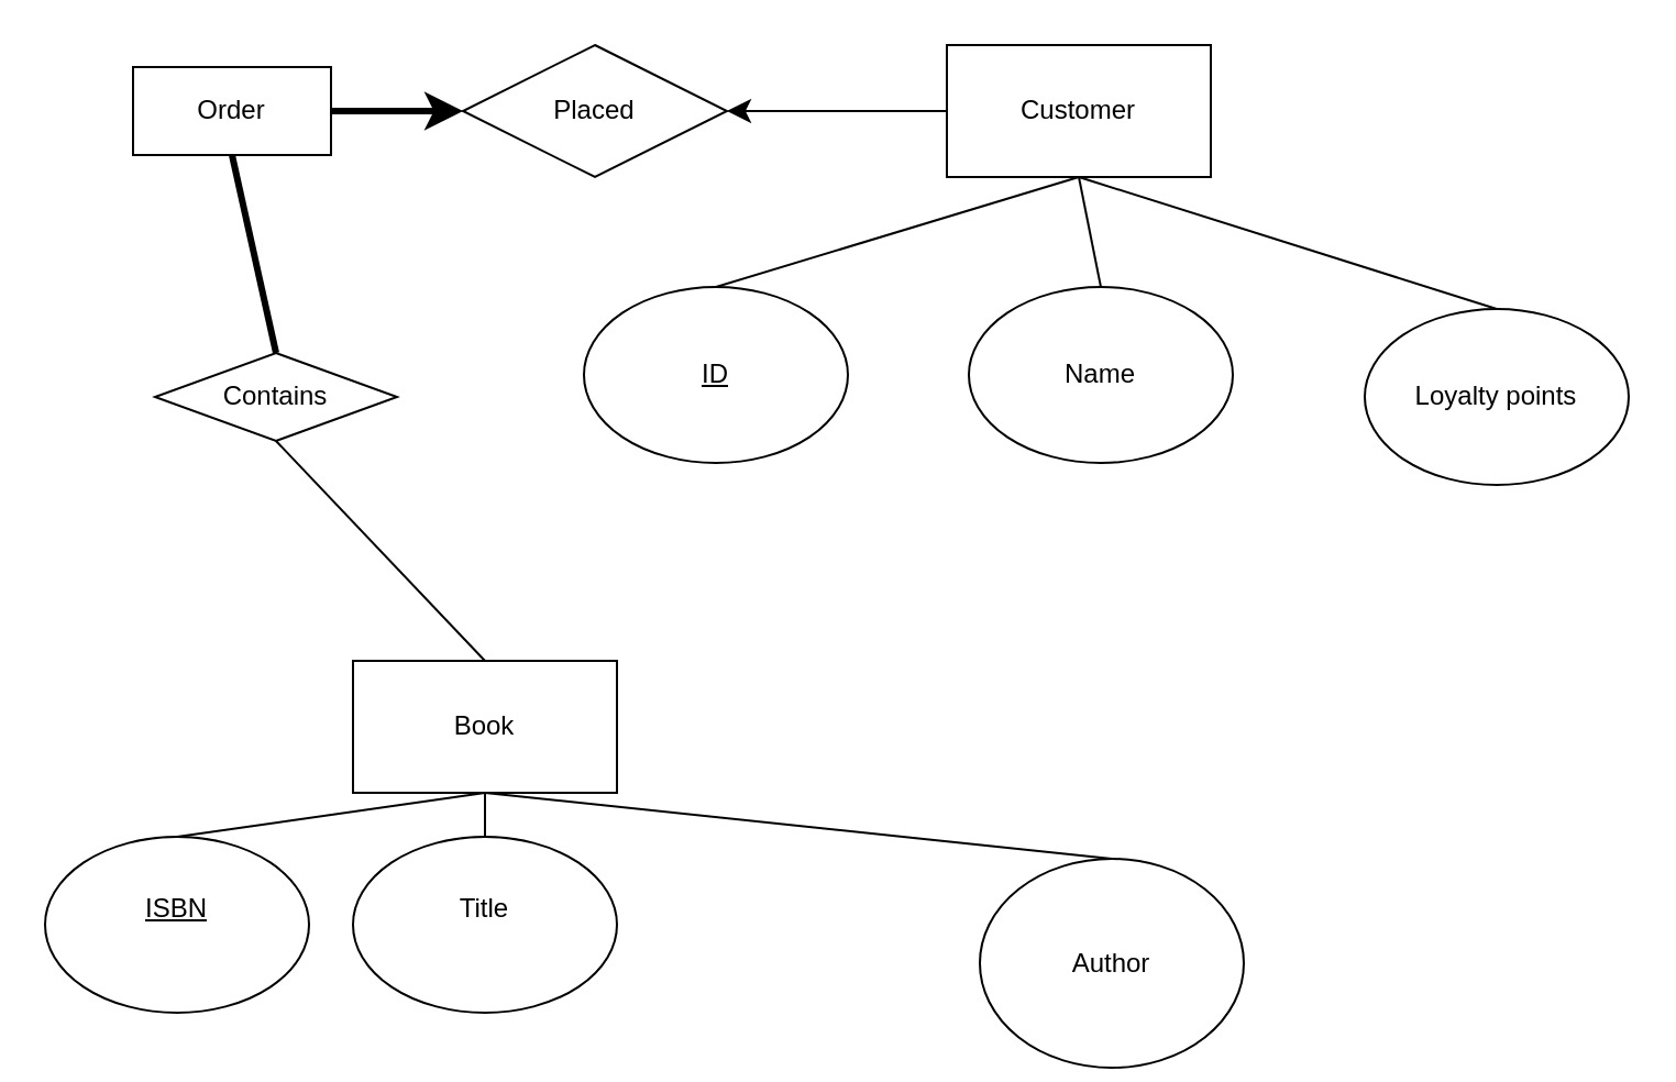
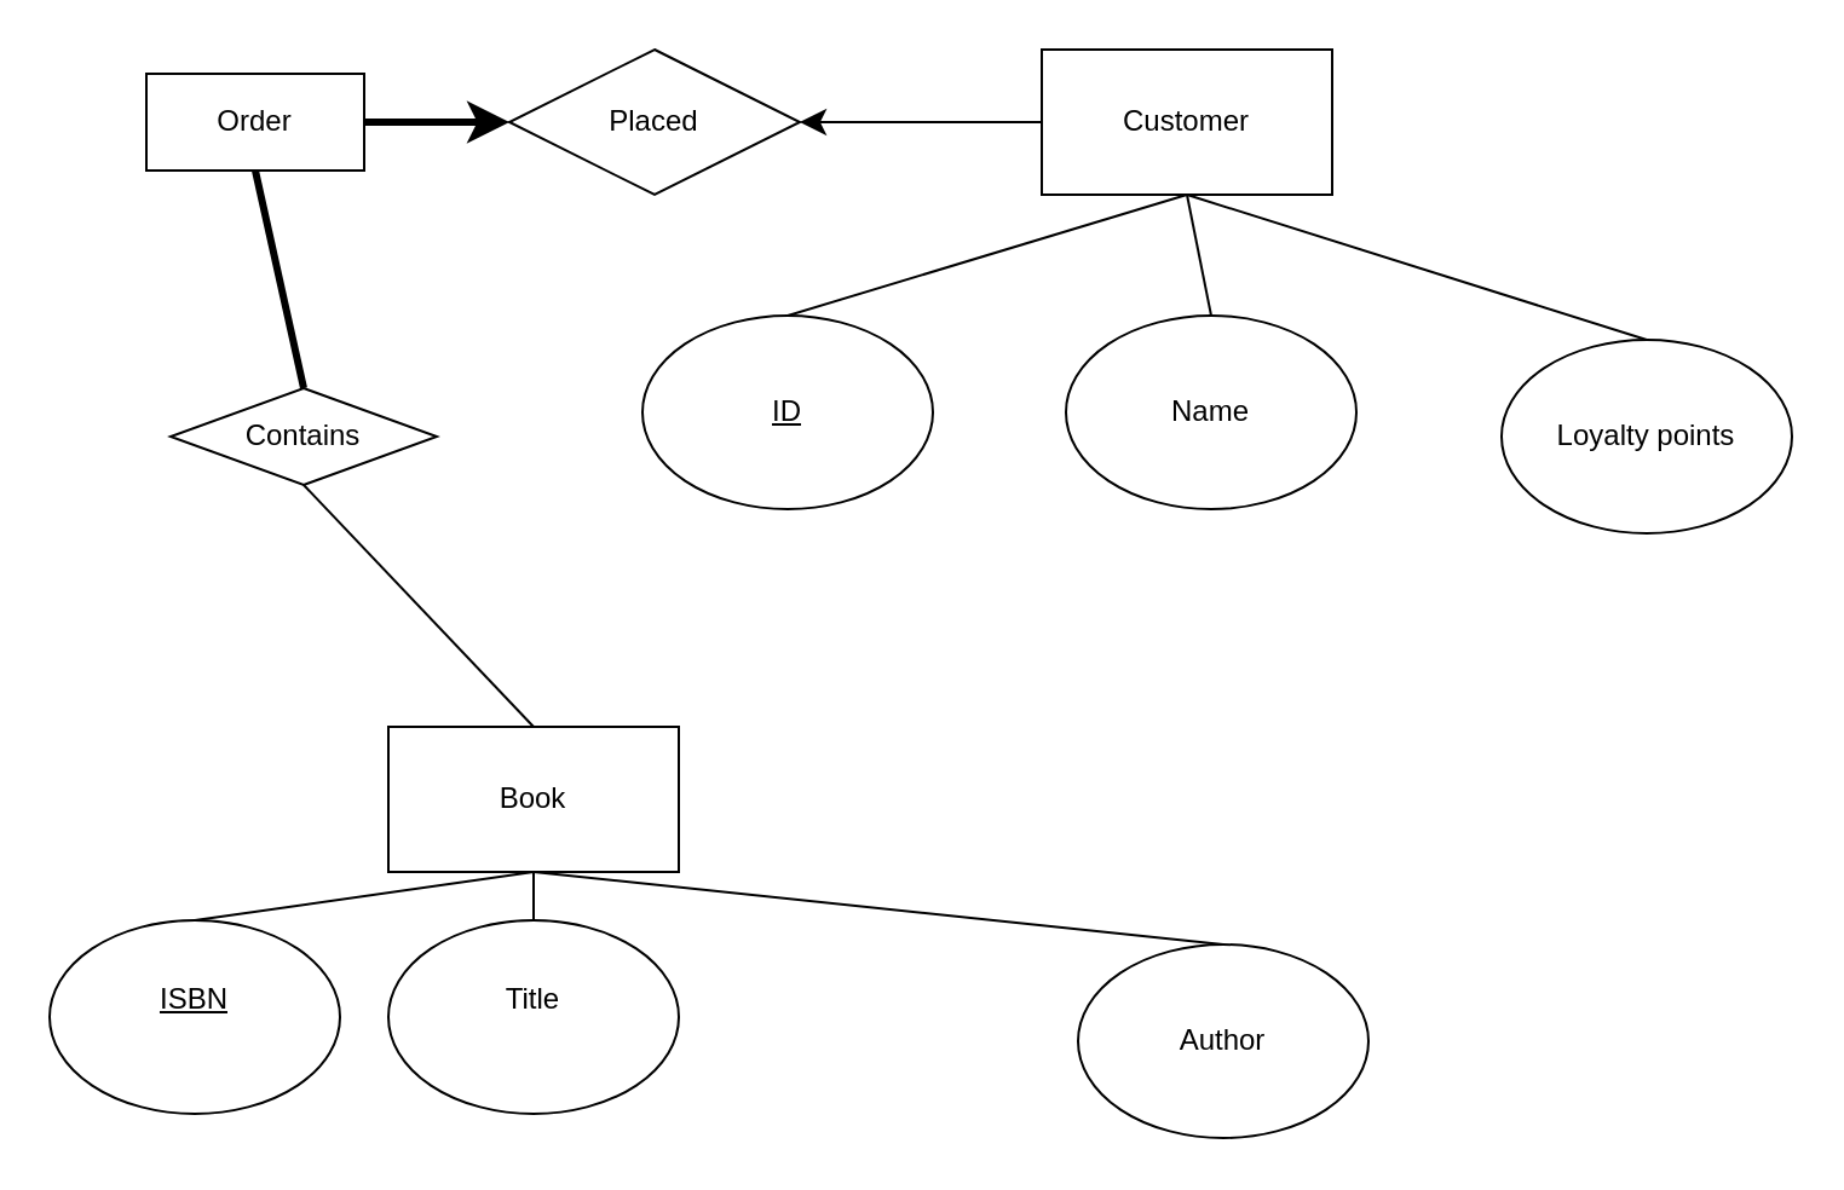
- <mxCell id="21" value="Author" style="ellipse;whiteSpace=wrap;html=1;" vertex="1" parent="1"><mxGeometry x="445" y="390" width="120" height="95" as="geometry" /></mxCell>
+ <mxCell id="21" value="Author" style="ellipse;whiteSpace=wrap;html=1;" vertex="1" parent="1"><mxGeometry x="445" y="390" width="120" height="80" as="geometry" /></mxCell>
